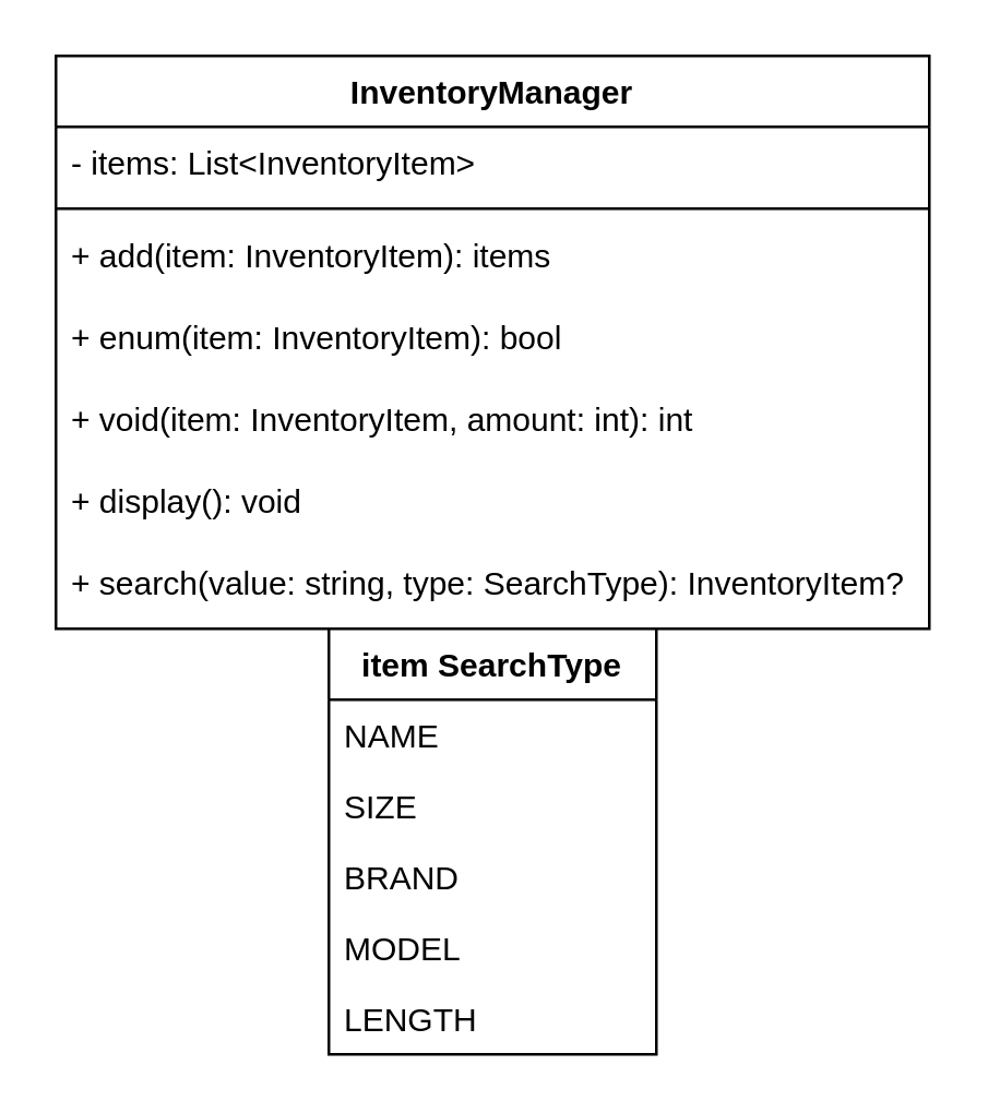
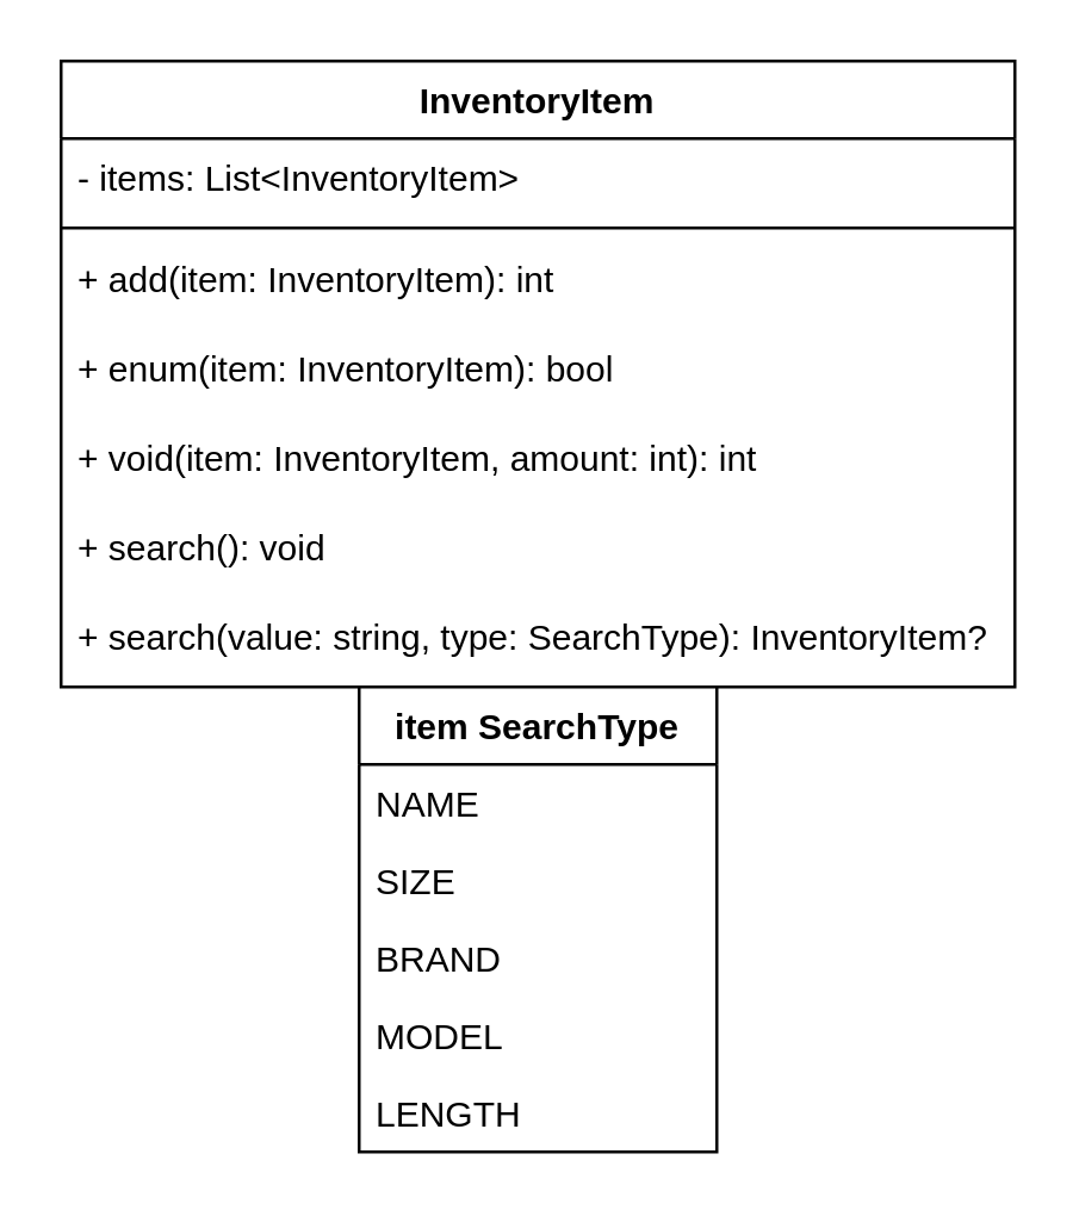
- <mxCell id="2" value="InventoryManager" style="swimlane;fontStyle=1;align=center;verticalAlign=top;childLayout=stackLayout;horizontal=1;startSize=26;horizontalStack=0;resizeParent=1;resizeParentMax=0;resizeLast=0;collapsible=1;marginBottom=0;" parent="1" vertex="1"><mxGeometry width="320" height="210" as="geometry" x="20" y="20" /></mxCell>
+ <mxCell id="2" value="InventoryItem" style="swimlane;fontStyle=1;align=center;verticalAlign=top;childLayout=stackLayout;horizontal=1;startSize=26;horizontalStack=0;resizeParent=1;resizeParentMax=0;resizeLast=0;collapsible=1;marginBottom=0;" parent="1" vertex="1"><mxGeometry width="320" height="210" as="geometry" x="20" y="20" /></mxCell>
- <mxCell id="5" value="+ add(item: InventoryItem): items" style="text;strokeColor=none;fillColor=none;align=left;verticalAlign=top;spacingLeft=4;spacingRight=4;overflow=hidden;rotatable=0;points=[[0,0.5],[1,0.5]];portConstraint=eastwest;" parent="2" vertex="1"><mxGeometry y="60" width="320" height="30" as="geometry" /></mxCell>
+ <mxCell id="5" value="+ add(item: InventoryItem): int" style="text;strokeColor=none;fillColor=none;align=left;verticalAlign=top;spacingLeft=4;spacingRight=4;overflow=hidden;rotatable=0;points=[[0,0.5],[1,0.5]];portConstraint=eastwest;" parent="2" vertex="1"><mxGeometry y="60" width="320" height="30" as="geometry" /></mxCell>
- <mxCell id="8" value="+ display(): void" style="text;strokeColor=none;fillColor=none;align=left;verticalAlign=top;spacingLeft=4;spacingRight=4;overflow=hidden;rotatable=0;points=[[0,0.5],[1,0.5]];portConstraint=eastwest;" parent="2" vertex="1"><mxGeometry y="150" width="320" height="30" as="geometry" /></mxCell>
+ <mxCell id="8" value="+ search(): void" style="text;strokeColor=none;fillColor=none;align=left;verticalAlign=top;spacingLeft=4;spacingRight=4;overflow=hidden;rotatable=0;points=[[0,0.5],[1,0.5]];portConstraint=eastwest;" parent="2" vertex="1"><mxGeometry y="150" width="320" height="30" as="geometry" /></mxCell>
